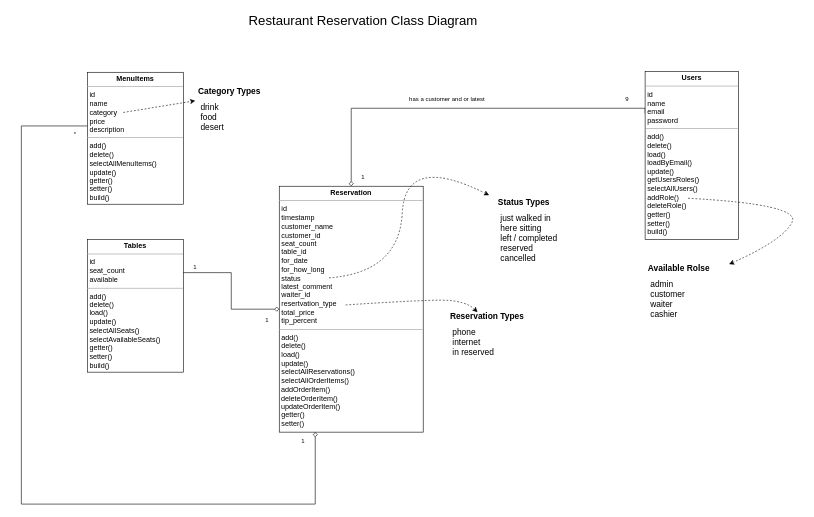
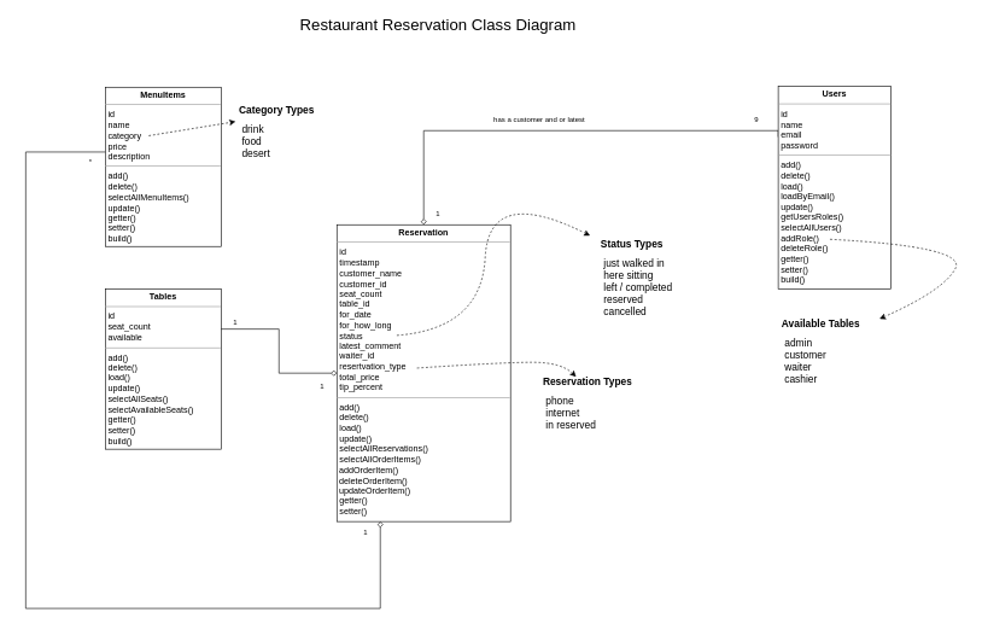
- <mxCell id="19" value="&lt;h1 style=&quot;font-size: 14px;&quot;&gt;&lt;font style=&quot;font-size: 14px;&quot;&gt;Available Rolse&lt;/font&gt;&lt;/h1&gt;&lt;p style=&quot;border-color: var(--border-color); margin: 0px 0px 0px 4px; font-size: 14px;&quot;&gt;admin&lt;/p&gt;&lt;p style=&quot;border-color: var(--border-color); margin: 0px 0px 0px 4px; font-size: 14px;&quot;&gt;customer&lt;/p&gt;&lt;p style=&quot;border-color: var(--border-color); margin: 0px 0px 0px 4px; font-size: 14px;&quot;&gt;waiter&lt;/p&gt;&lt;p style=&quot;border-color: var(--border-color); margin: 0px 0px 0px 4px; font-size: 14px;&quot;&gt;cashier&lt;/p&gt;" style="text;html=1;strokeColor=none;fillColor=none;spacing=5;spacingTop=-20;whiteSpace=wrap;overflow=hidden;rounded=0;fontSize=10;" parent="1" vertex="1"><mxGeometry x="1075" y="440" width="156" height="96" as="geometry" /></mxCell>
+ <mxCell id="19" value="&lt;h1 style=&quot;font-size: 14px;&quot;&gt;&lt;font style=&quot;font-size: 14px;&quot;&gt;Available Tables&lt;/font&gt;&lt;/h1&gt;&lt;p style=&quot;border-color: var(--border-color); margin: 0px 0px 0px 4px; font-size: 14px;&quot;&gt;admin&lt;/p&gt;&lt;p style=&quot;border-color: var(--border-color); margin: 0px 0px 0px 4px; font-size: 14px;&quot;&gt;customer&lt;/p&gt;&lt;p style=&quot;border-color: var(--border-color); margin: 0px 0px 0px 4px; font-size: 14px;&quot;&gt;waiter&lt;/p&gt;&lt;p style=&quot;border-color: var(--border-color); margin: 0px 0px 0px 4px; font-size: 14px;&quot;&gt;cashier&lt;/p&gt;" style="text;html=1;strokeColor=none;fillColor=none;spacing=5;spacingTop=-20;whiteSpace=wrap;overflow=hidden;rounded=0;fontSize=10;" parent="1" vertex="1"><mxGeometry x="1075" y="440" width="156" height="96" as="geometry" /></mxCell>
